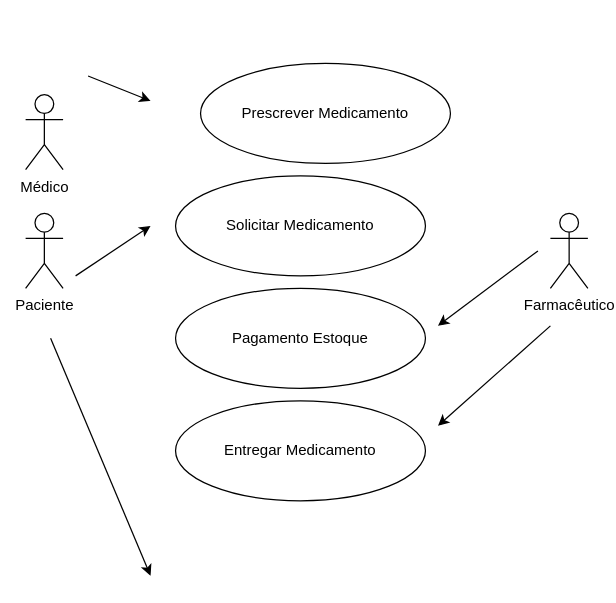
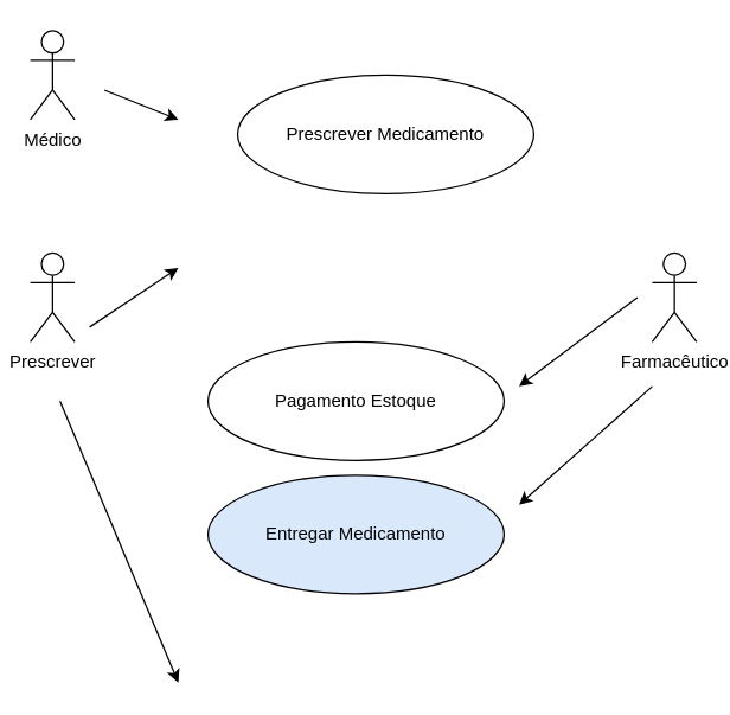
- <mxCell id="7" value="Médico" style="shape=umlActor;verticalLabelPosition=bottom;verticalAlign=top;html=1;outlineConnect=0;" vertex="1" parent="1"><mxGeometry x="20" y="75" width="30" height="60" as="geometry" /></mxCell>
+ <mxCell id="7" value="Médico" style="shape=umlActor;verticalLabelPosition=bottom;verticalAlign=top;html=1;outlineConnect=0;" vertex="1" parent="1"><mxGeometry x="20" y="20" width="30" height="60" as="geometry" /></mxCell>
- <mxCell id="4" value="Solicitar Medicamento" style="ellipse;whiteSpace=wrap;html=1;" vertex="1" parent="1"><mxGeometry x="140" y="140" width="200" height="80" as="geometry" /></mxCell>
- <mxCell id="2" value="Paciente" style="shape=umlActor;verticalLabelPosition=bottom;verticalAlign=top;html=1;outlineConnect=0;" vertex="1" parent="1"><mxGeometry x="20" y="170" width="30" height="60" as="geometry" /></mxCell>
+ <mxCell id="2" value="Prescrever" style="shape=umlActor;verticalLabelPosition=bottom;verticalAlign=top;html=1;outlineConnect=0;" vertex="1" parent="1"><mxGeometry x="20" y="170" width="30" height="60" as="geometry" /></mxCell>
- <mxCell id="5" value="Entregar Medicamento" style="ellipse;whiteSpace=wrap;html=1;" vertex="1" parent="1"><mxGeometry x="140" y="320" width="200" height="80" as="geometry" /></mxCell>
+ <mxCell id="5" value="Entregar Medicamento" style="ellipse;whiteSpace=wrap;html=1;fillColor=#dae8fc;" vertex="1" parent="1"><mxGeometry x="140" y="320" width="200" height="80" as="geometry" /></mxCell>
